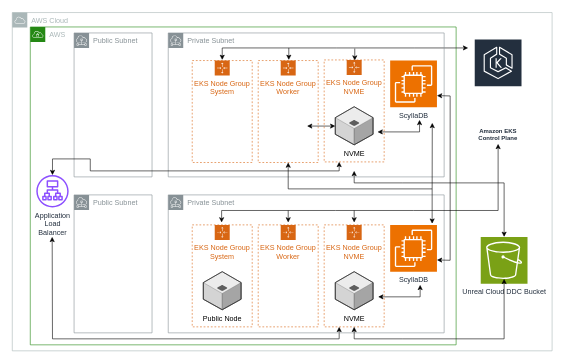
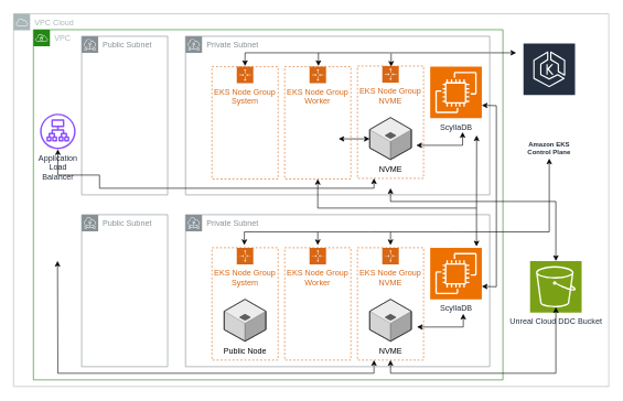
- <mxCell id="2" value="AWS Cloud" style="sketch=0;outlineConnect=0;gradientColor=none;html=1;whiteSpace=wrap;fontSize=12;fontStyle=0;shape=mxgraph.aws4.group;grIcon=mxgraph.aws4.group_aws_cloud;strokeColor=#AAB7B8;fillColor=none;verticalAlign=top;align=left;spacingLeft=30;fontColor=#AAB7B8;dashed=0;" parent="1" vertex="1"><mxGeometry x="20" y="20" width="900" height="564" as="geometry" /></mxCell>
+ <mxCell id="2" value="VPC Cloud" style="sketch=0;outlineConnect=0;gradientColor=none;html=1;whiteSpace=wrap;fontSize=12;fontStyle=0;shape=mxgraph.aws4.group;grIcon=mxgraph.aws4.group_aws_cloud;strokeColor=#AAB7B8;fillColor=none;verticalAlign=top;align=left;spacingLeft=30;fontColor=#AAB7B8;dashed=0;" parent="1" vertex="1"><mxGeometry x="20" y="20" width="900" height="564" as="geometry" /></mxCell>
- <mxCell id="3" value="AWS" style="points=[[0,0],[0.25,0],[0.5,0],[0.75,0],[1,0],[1,0.25],[1,0.5],[1,0.75],[1,1],[0.75,1],[0.5,1],[0.25,1],[0,1],[0,0.75],[0,0.5],[0,0.25]];outlineConnect=0;gradientColor=none;html=1;whiteSpace=wrap;fontSize=12;fontStyle=0;container=1;pointerEvents=0;collapsible=0;recursiveResize=0;shape=mxgraph.aws4.group;grIcon=mxgraph.aws4.group_vpc;strokeColor=#248814;fillColor=none;verticalAlign=top;align=left;spacingLeft=30;fontColor=#AAB7B8;dashed=0;" parent="1" vertex="1"><mxGeometry x="50" y="44" width="710" height="530" as="geometry" /></mxCell>
+ <mxCell id="3" value="VPC" style="points=[[0,0],[0.25,0],[0.5,0],[0.75,0],[1,0],[1,0.25],[1,0.5],[1,0.75],[1,1],[0.75,1],[0.5,1],[0.25,1],[0,1],[0,0.75],[0,0.5],[0,0.25]];outlineConnect=0;gradientColor=none;html=1;whiteSpace=wrap;fontSize=12;fontStyle=0;container=1;pointerEvents=0;collapsible=0;recursiveResize=0;shape=mxgraph.aws4.group;grIcon=mxgraph.aws4.group_vpc;strokeColor=#248814;fillColor=none;verticalAlign=top;align=left;spacingLeft=30;fontColor=#AAB7B8;dashed=0;" parent="1" vertex="1"><mxGeometry x="50" y="44" width="710" height="530" as="geometry" /></mxCell>
- <mxCell id="8" value="Application&lt;br&gt;Load &lt;br&gt;Balancer" style="sketch=0;outlineConnect=0;fontColor=#232F3E;gradientColor=none;fillColor=#8C4FFF;strokeColor=none;dashed=0;verticalLabelPosition=bottom;verticalAlign=top;align=center;html=1;fontSize=12;fontStyle=0;aspect=fixed;pointerEvents=1;shape=mxgraph.aws4.application_load_balancer;" parent="3" vertex="1"><mxGeometry x="10" y="247" width="54" height="54" as="geometry" /></mxCell>
+ <mxCell id="8" value="Application&lt;br&gt;Load &lt;br&gt;Balancer" style="sketch=0;outlineConnect=0;fontColor=#232F3E;gradientColor=none;fillColor=#8C4FFF;strokeColor=none;dashed=0;verticalLabelPosition=bottom;verticalAlign=top;align=center;html=1;fontSize=12;fontStyle=0;aspect=fixed;pointerEvents=1;shape=mxgraph.aws4.application_load_balancer;" parent="3" vertex="1"><mxGeometry x="10" y="127" width="54" height="54" as="geometry" /></mxCell>
